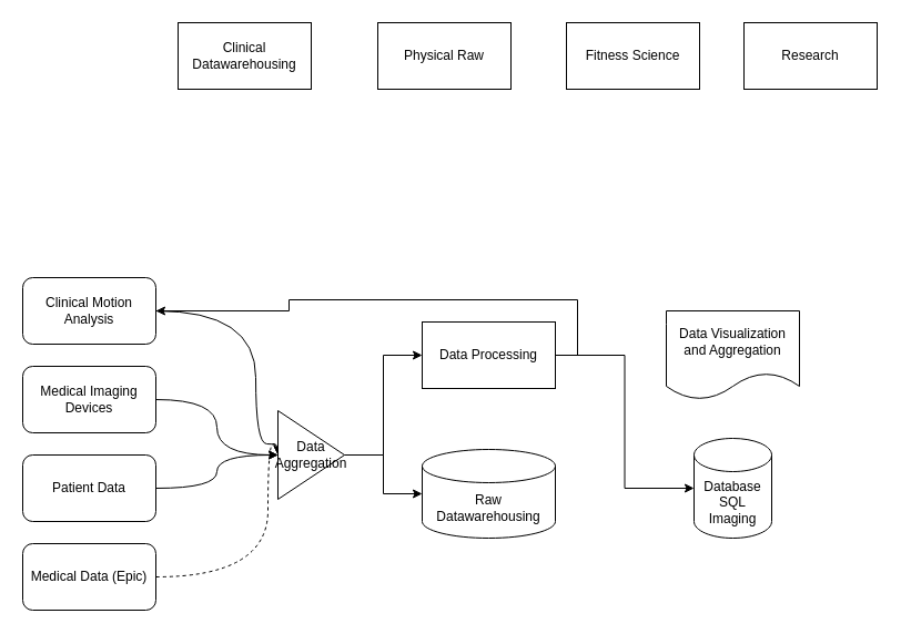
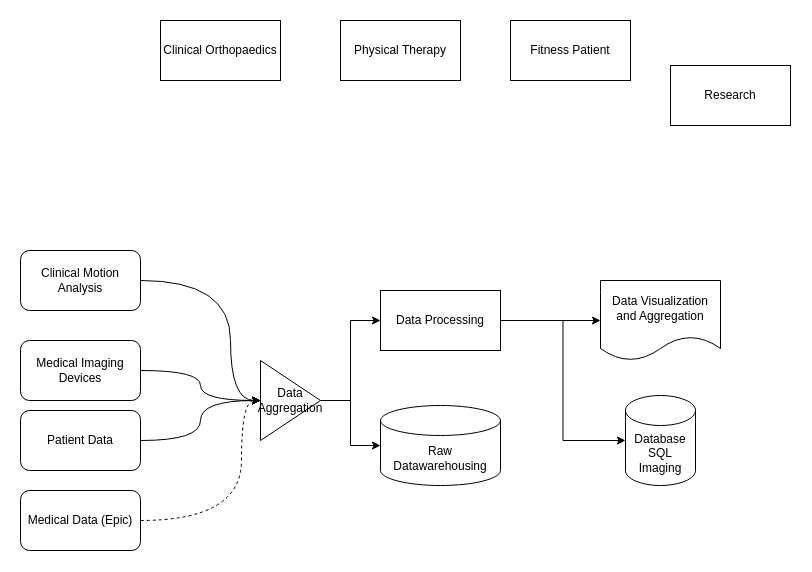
- <mxCell id="2" value="Clinical Datawarehousing" style="rounded=0;whiteSpace=wrap;html=1;" vertex="1" parent="1"><mxGeometry x="160" y="20" width="120" height="60" as="geometry" /></mxCell>
+ <mxCell id="2" value="Clinical Orthopaedics" style="rounded=0;whiteSpace=wrap;html=1;" vertex="1" parent="1"><mxGeometry x="160" y="20" width="120" height="60" as="geometry" /></mxCell>
- <mxCell id="4" value="Physical Raw" style="rounded=0;whiteSpace=wrap;html=1;" vertex="1" parent="1"><mxGeometry x="340" y="20" width="120" height="60" as="geometry" /></mxCell>
+ <mxCell id="4" value="Physical Therapy" style="rounded=0;whiteSpace=wrap;html=1;" vertex="1" parent="1"><mxGeometry x="340" y="20" width="120" height="60" as="geometry" /></mxCell>
- <mxCell id="3" value="Fitness Science" style="rounded=0;whiteSpace=wrap;html=1;" vertex="1" parent="1"><mxGeometry x="510" y="20" width="120" height="60" as="geometry" /></mxCell>
+ <mxCell id="3" value="Fitness Patient" style="rounded=0;whiteSpace=wrap;html=1;" vertex="1" parent="1"><mxGeometry x="510" y="20" width="120" height="60" as="geometry" /></mxCell>
- <mxCell id="5" value="Research" style="rounded=0;whiteSpace=wrap;html=1;" vertex="1" parent="1"><mxGeometry x="670" y="20" width="120" height="60" as="geometry" /></mxCell>
+ <mxCell id="5" value="Research" style="rounded=0;whiteSpace=wrap;html=1;" vertex="1" parent="1"><mxGeometry x="670" y="65" width="120" height="60" as="geometry" /></mxCell>
- <mxCell id="17" style="edgeStyle=orthogonalEdgeStyle;rounded=0;orthogonalLoop=1;jettySize=auto;html=1;exitX=1;exitY=0.5;exitDx=0;exitDy=0;" edge="1" parent="1" source="18" target="11"><mxGeometry relative="1" as="geometry" /></mxCell>
+ <mxCell id="17" style="edgeStyle=orthogonalEdgeStyle;rounded=0;orthogonalLoop=1;jettySize=auto;html=1;exitX=1;exitY=0.5;exitDx=0;exitDy=0;" edge="1" parent="1" source="18" target="22"><mxGeometry relative="1" as="geometry" /></mxCell>
- <mxCell id="7" value="Medical Imaging Devices" style="rounded=1;whiteSpace=wrap;html=1;" vertex="1" parent="1"><mxGeometry x="20" y="330" width="120" height="60" as="geometry" /></mxCell>
+ <mxCell id="7" value="Medical Imaging Devices" style="rounded=1;whiteSpace=wrap;html=1;" vertex="1" parent="1"><mxGeometry x="20" y="340" width="120" height="60" as="geometry" /></mxCell>
- <mxCell id="16" value="Data Aggregation" style="triangle;whiteSpace=wrap;html=1;" vertex="1" parent="1"><mxGeometry x="250" y="370" width="60" height="80" as="geometry" /></mxCell>
+ <mxCell id="16" value="Data Aggregation" style="triangle;whiteSpace=wrap;html=1;" vertex="1" parent="1"><mxGeometry x="260" y="360" width="60" height="80" as="geometry" /></mxCell>
